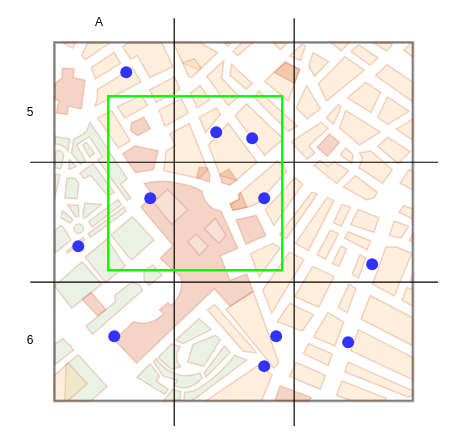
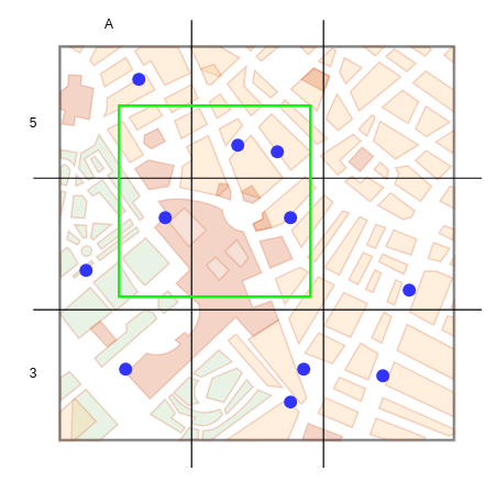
- <mxCell id="10" value="6" style="text;html=1;strokeColor=none;fillColor=none;align=center;verticalAlign=middle;whiteSpace=wrap;rounded=0;strokeWidth=4;fontSize=20;" vertex="1" parent="1"><mxGeometry x="20" y="550" width="60" height="30" as="geometry" /></mxCell>
+ <mxCell id="10" value="3" style="text;html=1;strokeColor=none;fillColor=none;align=center;verticalAlign=middle;whiteSpace=wrap;rounded=0;strokeWidth=4;fontSize=20;" vertex="1" parent="1"><mxGeometry x="20" y="550" width="60" height="30" as="geometry" /></mxCell>
